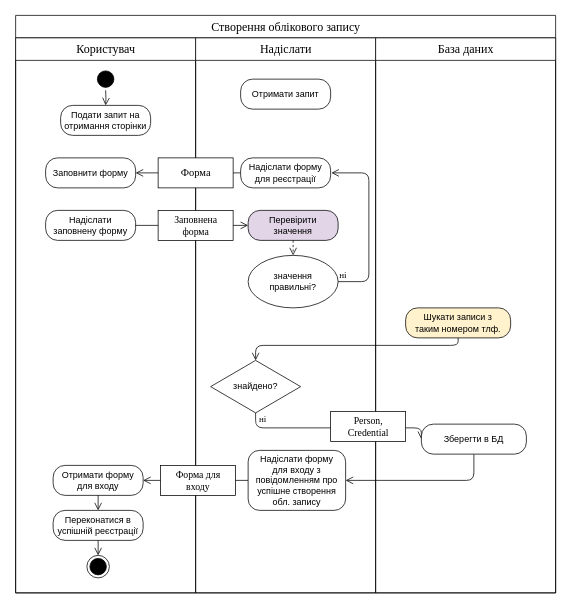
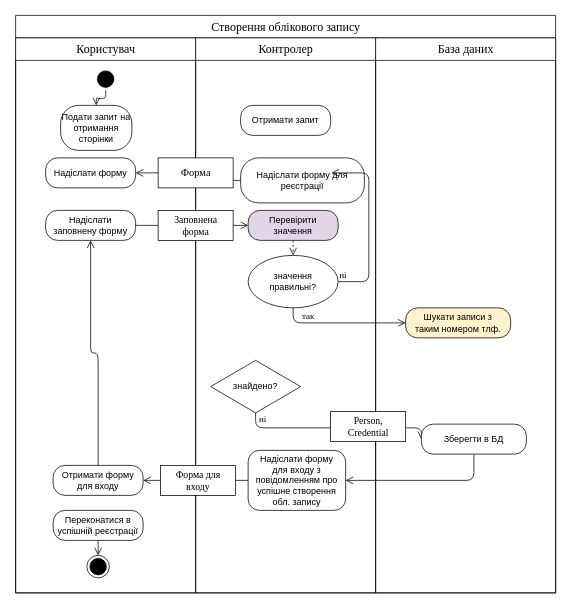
- <mxCell id="11" value="Надіслати" style="swimlane;html=1;startSize=30;fontFamily=Verdana;fontStyle=0;fontSize=16;shadow=0;" parent="2" vertex="1"><mxGeometry x="240" y="30" width="240" height="740" as="geometry" /></mxCell>
+ <mxCell id="11" value="Контролер" style="swimlane;html=1;startSize=30;fontFamily=Verdana;fontStyle=0;fontSize=16;shadow=0;" parent="2" vertex="1"><mxGeometry x="240" y="30" width="240" height="740" as="geometry" /></mxCell>
- <mxCell id="13" value="Отримати запит" style="rounded=1;whiteSpace=wrap;html=1;arcSize=40;shadow=0;" parent="11" vertex="1"><mxGeometry x="60" y="55" width="120" height="40" as="geometry" /></mxCell>
+ <mxCell id="13" value="Отримати запит" style="rounded=1;whiteSpace=wrap;html=1;arcSize=40;shadow=0;" parent="11" vertex="1"><mxGeometry x="60" y="90" width="120" height="40" as="geometry" /></mxCell>
- <mxCell id="7" value="Подати запит на отримання сторінки" style="rounded=1;whiteSpace=wrap;html=1;arcSize=40;shadow=0;" parent="4" vertex="1"><mxGeometry x="60" y="90" width="120" height="40" as="geometry" /></mxCell>
+ <mxCell id="7" value="Подати запит на отримання сторінки" style="rounded=1;whiteSpace=wrap;html=1;arcSize=40;shadow=0;" parent="4" vertex="1"><mxGeometry x="60" y="90" width="95" height="60" as="geometry" /></mxCell>
- <mxCell id="8" value="Заповнити форму" style="rounded=1;whiteSpace=wrap;html=1;arcSize=40;shadow=0;" parent="4" vertex="1"><mxGeometry x="40" y="160" width="120" height="40" as="geometry" /></mxCell>
+ <mxCell id="8" value="Надіслати форму" style="rounded=1;whiteSpace=wrap;html=1;arcSize=40;shadow=0;" parent="4" vertex="1"><mxGeometry x="40" y="160" width="120" height="40" as="geometry" /></mxCell>
- <mxCell id="14" value="Надіслати форму для реєстрації" style="rounded=1;whiteSpace=wrap;html=1;arcSize=40;shadow=0;" parent="11" vertex="1"><mxGeometry x="60" y="160" width="120" height="40" as="geometry" /></mxCell>
+ <mxCell id="14" value="Надіслати форму для реєстрації" style="rounded=1;whiteSpace=wrap;html=1;arcSize=40;shadow=0;" parent="11" vertex="1"><mxGeometry x="60" y="160" width="165" height="60" as="geometry" /></mxCell>
+ <mxCell id="30" value="так" style="edgeStyle=orthogonalEdgeStyle;html=1;align=center;verticalAlign=bottom;endArrow=open;endSize=8;fontFamily=Verdana;fontSize=12;entryX=0;entryY=0.5;entryDx=0;entryDy=0;shadow=0;" parent="2" source="19" target="34" edge="1"><mxGeometry x="-0.529" relative="1" as="geometry"><mxPoint x="280" y="460" as="targetPoint" /><Array as="points"><mxPoint x="370" y="410" /></Array><mxPoint as="offset" /></mxGeometry></mxCell>
- <mxCell id="31" value="" style="edgeStyle=orthogonalEdgeStyle;html=1;verticalAlign=bottom;endArrow=open;endSize=8;fontFamily=Verdana;fontSize=14;entryX=0.5;entryY=0;entryDx=0;entryDy=0;exitX=0.5;exitY=1;exitDx=0;exitDy=0;shadow=0;" parent="2" source="34" target="21" edge="1"><mxGeometry relative="1" as="geometry"><mxPoint x="620" y="390" as="targetPoint" /><mxPoint x="620" y="340" as="sourcePoint" /><Array as="points"><mxPoint x="590" y="440" /><mxPoint x="320" y="440" /></Array></mxGeometry></mxCell>
- <mxCell id="28" value="" style="edgeStyle=orthogonalEdgeStyle;html=1;verticalAlign=bottom;endArrow=open;endSize=8;fontFamily=Helvetica;fontSize=13;align=center;entryX=0.5;entryY=0;entryDx=0;entryDy=0;shadow=0;" parent="11" source="25" target="22" edge="1"><mxGeometry relative="1" as="geometry"><mxPoint x="-130" y="650" as="targetPoint" /></mxGeometry></mxCell>
+ <mxCell id="28" value="" style="edgeStyle=orthogonalEdgeStyle;html=1;verticalAlign=bottom;endArrow=open;endSize=8;fontFamily=Helvetica;fontSize=13;align=center;shadow=0;" parent="11" source="25" target="9" edge="1"><mxGeometry relative="1" as="geometry"><mxPoint x="-130" y="650" as="targetPoint" /></mxGeometry></mxCell>
